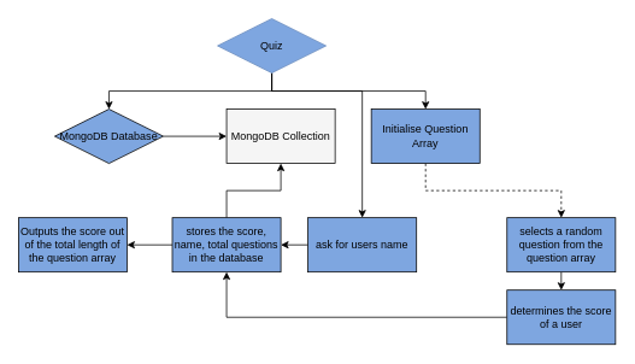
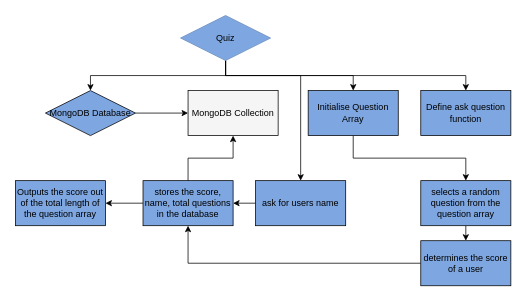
+ <mxCell id="4" style="edgeStyle=orthogonalEdgeStyle;rounded=0;orthogonalLoop=1;jettySize=auto;html=1;exitX=0.5;exitY=1;exitDx=0;exitDy=0;entryX=0.5;entryY=0;entryDx=0;entryDy=0;" edge="1" parent="1" source="6" target="12"><mxGeometry relative="1" as="geometry" /></mxCell>
+ <mxCell id="12" value="Define ask question function" style="rounded=0;whiteSpace=wrap;html=1;fillColor=#7EA6E0;" vertex="1" parent="1"><mxGeometry x="560" y="120" width="120" height="60" as="geometry" /></mxCell>
- <mxCell id="10" style="edgeStyle=orthogonalEdgeStyle;rounded=0;orthogonalLoop=1;jettySize=auto;html=1;exitX=0.5;exitY=1;exitDx=0;exitDy=0;entryX=0.5;entryY=0;entryDx=0;entryDy=0;dashed=1;" edge="1" parent="1" source="11" target="14"><mxGeometry relative="1" as="geometry" /></mxCell>
+ <mxCell id="10" style="edgeStyle=orthogonalEdgeStyle;rounded=0;orthogonalLoop=1;jettySize=auto;html=1;exitX=0.5;exitY=1;exitDx=0;exitDy=0;entryX=0.5;entryY=0;entryDx=0;entryDy=0;" edge="1" parent="1" source="11" target="14"><mxGeometry relative="1" as="geometry" /></mxCell>
